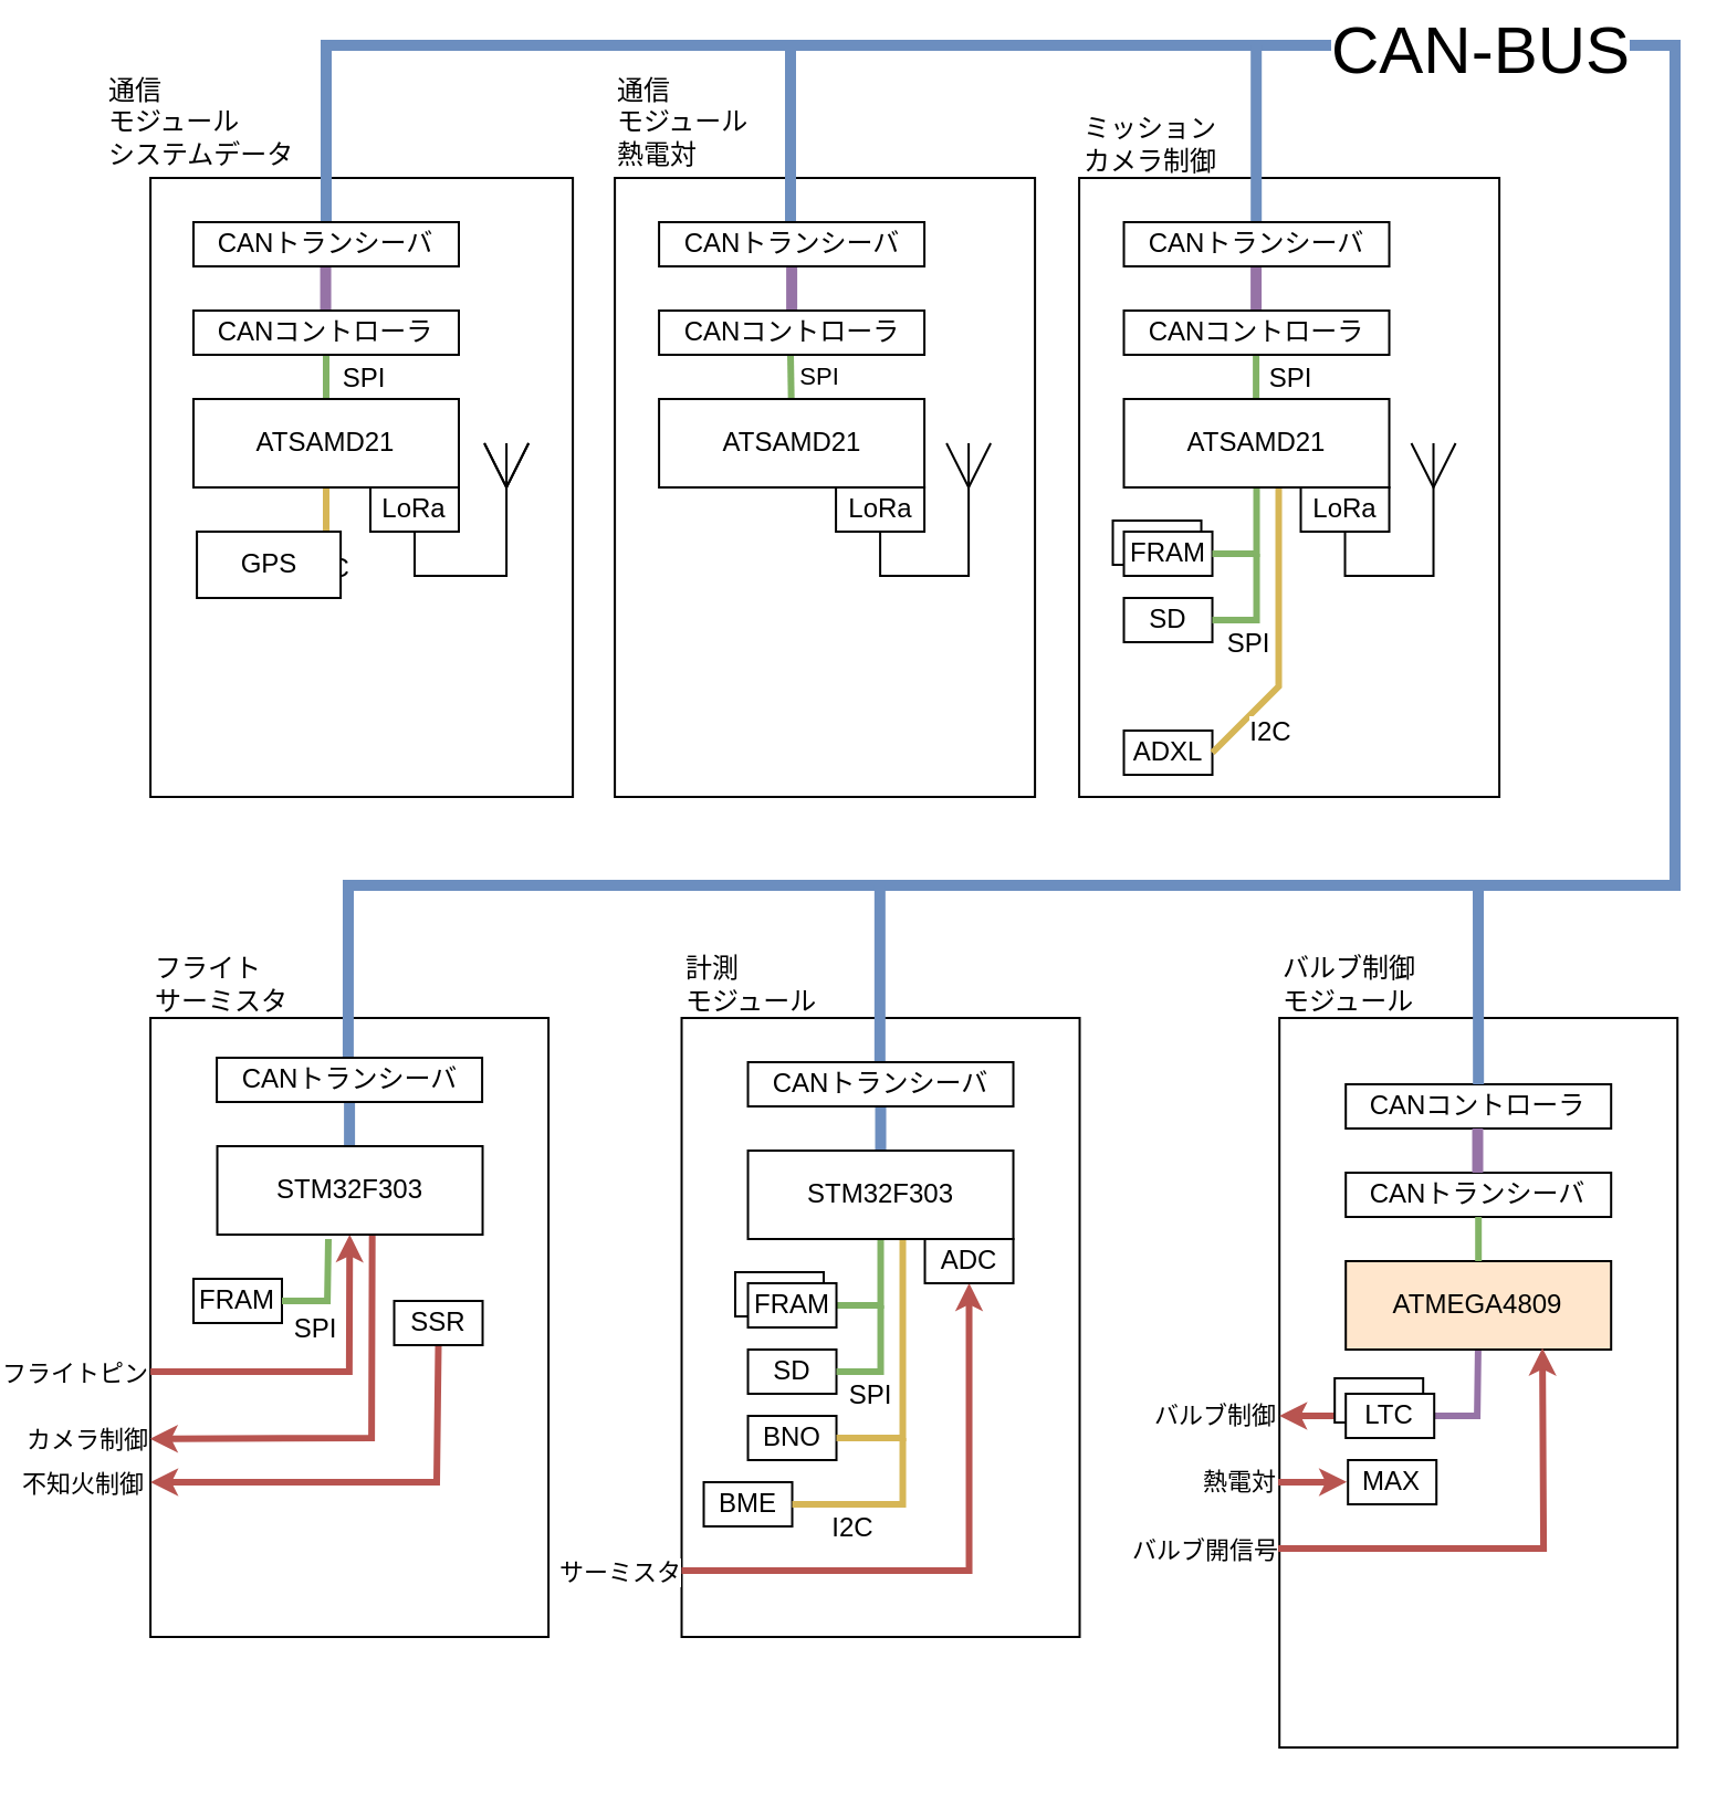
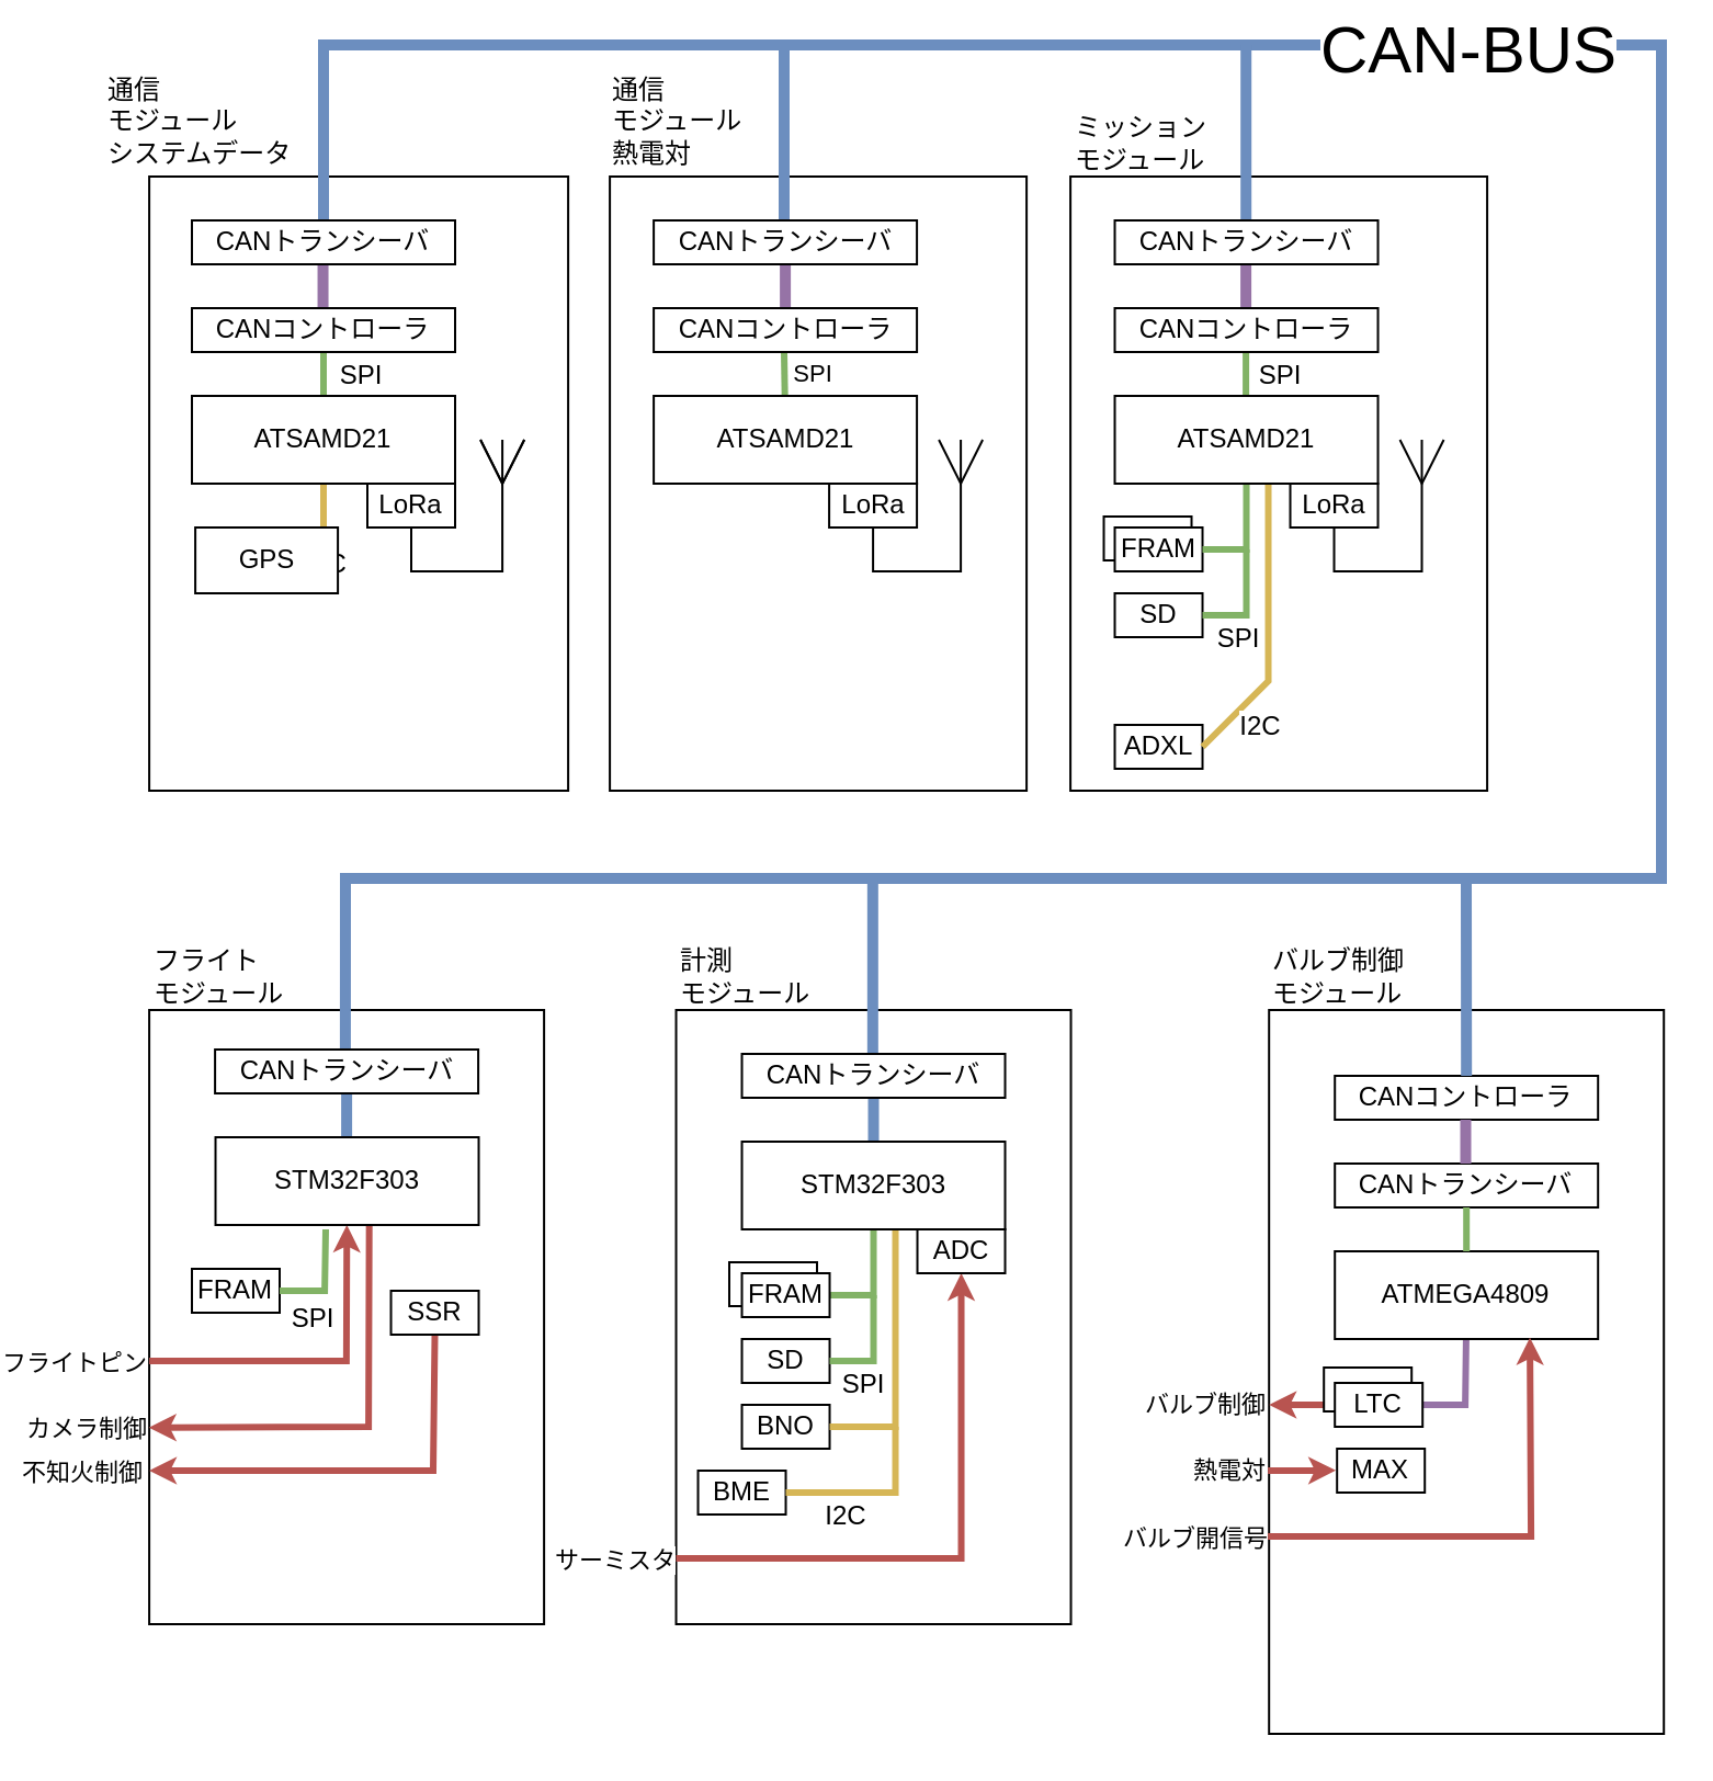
- <mxCell id="57" value="ミッション&lt;br&gt;カメラ制御" style="text;html=1;strokeColor=none;fillColor=none;align=left;verticalAlign=middle;whiteSpace=wrap;rounded=0;" parent="1" vertex="1"><mxGeometry x="460.76" y="60" width="100" height="10" as="geometry" /></mxCell>
+ <mxCell id="57" value="ミッション&lt;br&gt;モジュール" style="text;html=1;strokeColor=none;fillColor=none;align=left;verticalAlign=middle;whiteSpace=wrap;rounded=0;" parent="1" vertex="1"><mxGeometry x="460.76" y="60" width="100" height="10" as="geometry" /></mxCell>
- <mxCell id="51" value="フライト&lt;br&gt;サーミスタ" style="text;html=1;strokeColor=none;fillColor=none;align=left;verticalAlign=middle;whiteSpace=wrap;rounded=0;" parent="1" vertex="1"><mxGeometry x="40.55" y="440" width="100" height="10" as="geometry" /></mxCell>
+ <mxCell id="51" value="フライト&lt;br&gt;モジュール" style="text;html=1;strokeColor=none;fillColor=none;align=left;verticalAlign=middle;whiteSpace=wrap;rounded=0;" parent="1" vertex="1"><mxGeometry x="40.55" y="440" width="100" height="10" as="geometry" /></mxCell>
- <mxCell id="61" value="ATMEGA4809" style="rounded=0;whiteSpace=wrap;html=1;fillColor=#ffe6cc;" parent="1" vertex="1"><mxGeometry x="581.1" y="570" width="120" height="40" as="geometry" /></mxCell>
+ <mxCell id="61" value="ATMEGA4809" style="rounded=0;whiteSpace=wrap;html=1;" parent="1" vertex="1"><mxGeometry x="581.1" y="570" width="120" height="40" as="geometry" /></mxCell>
